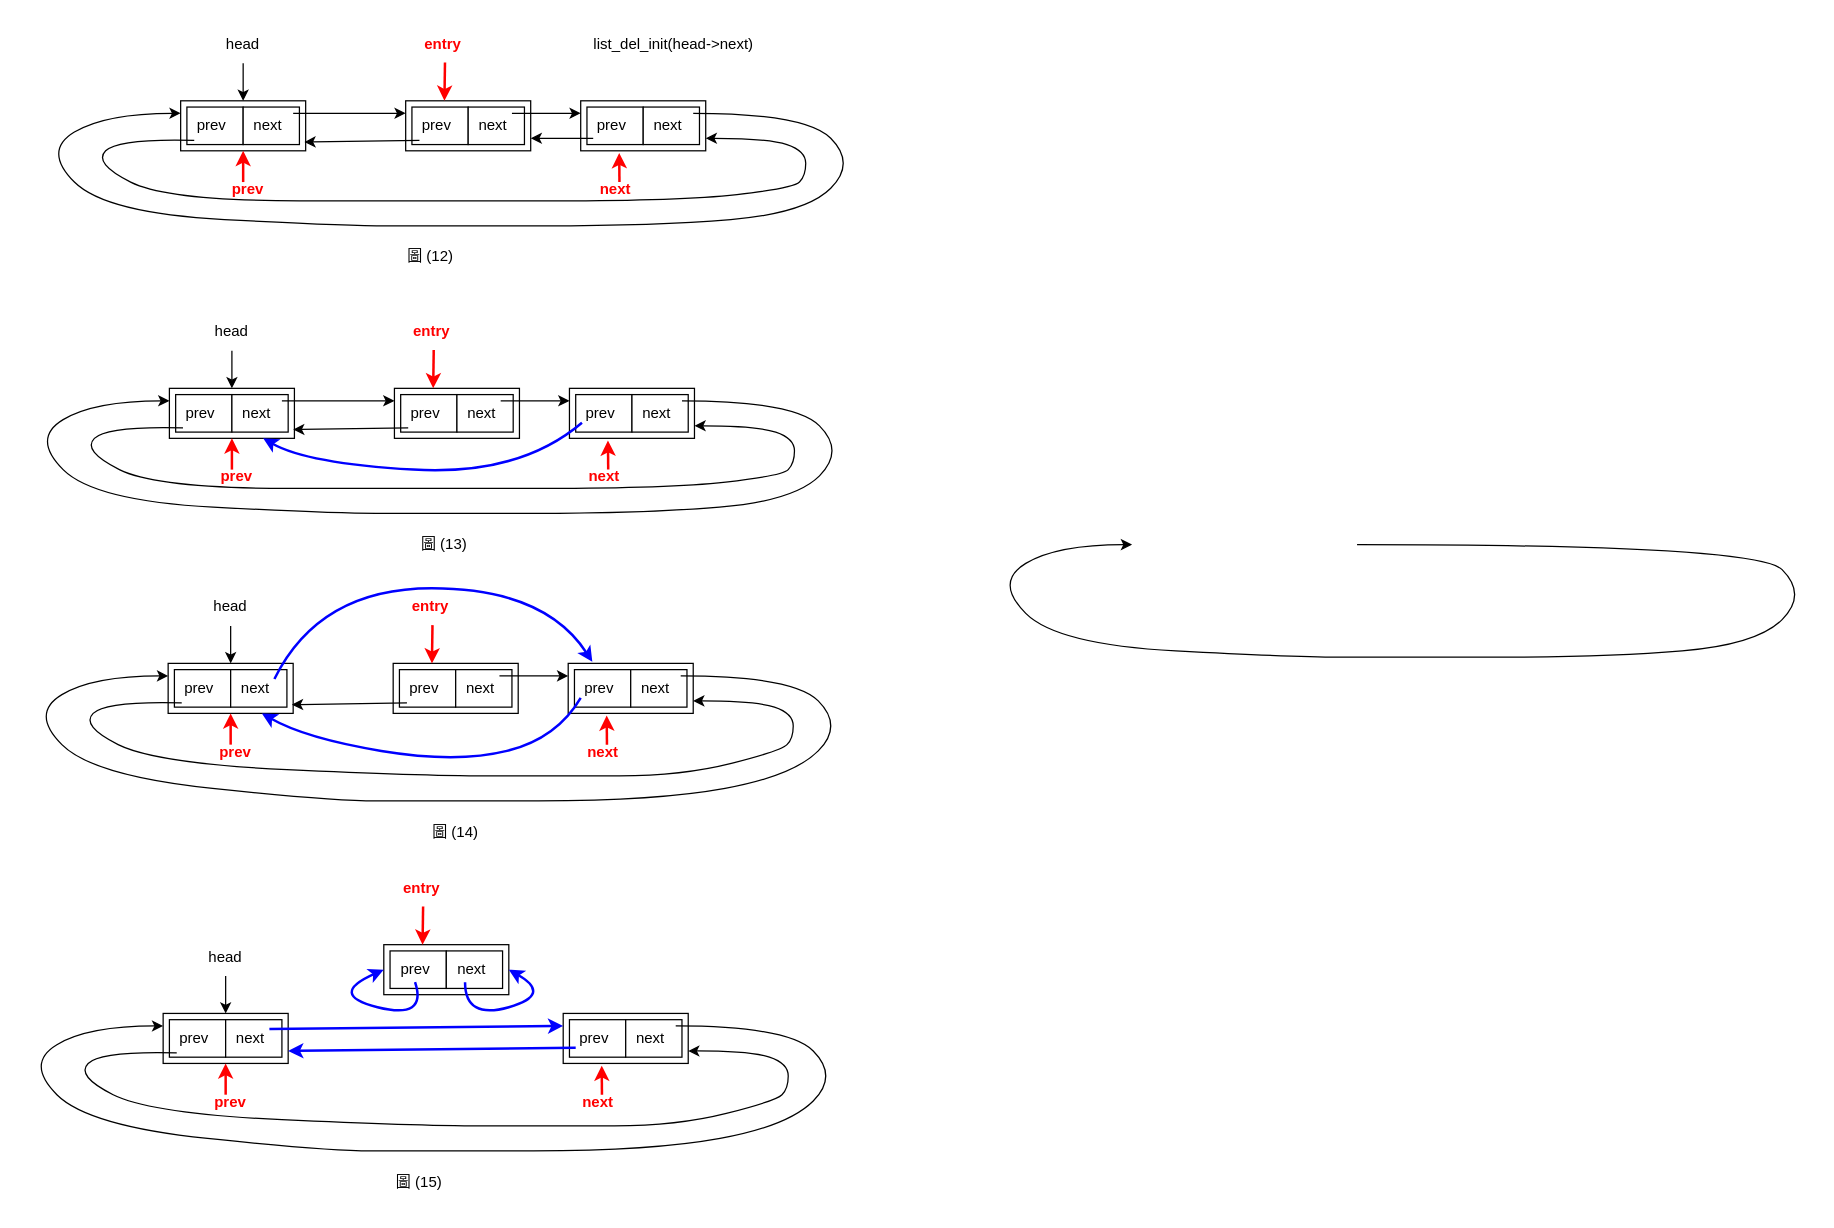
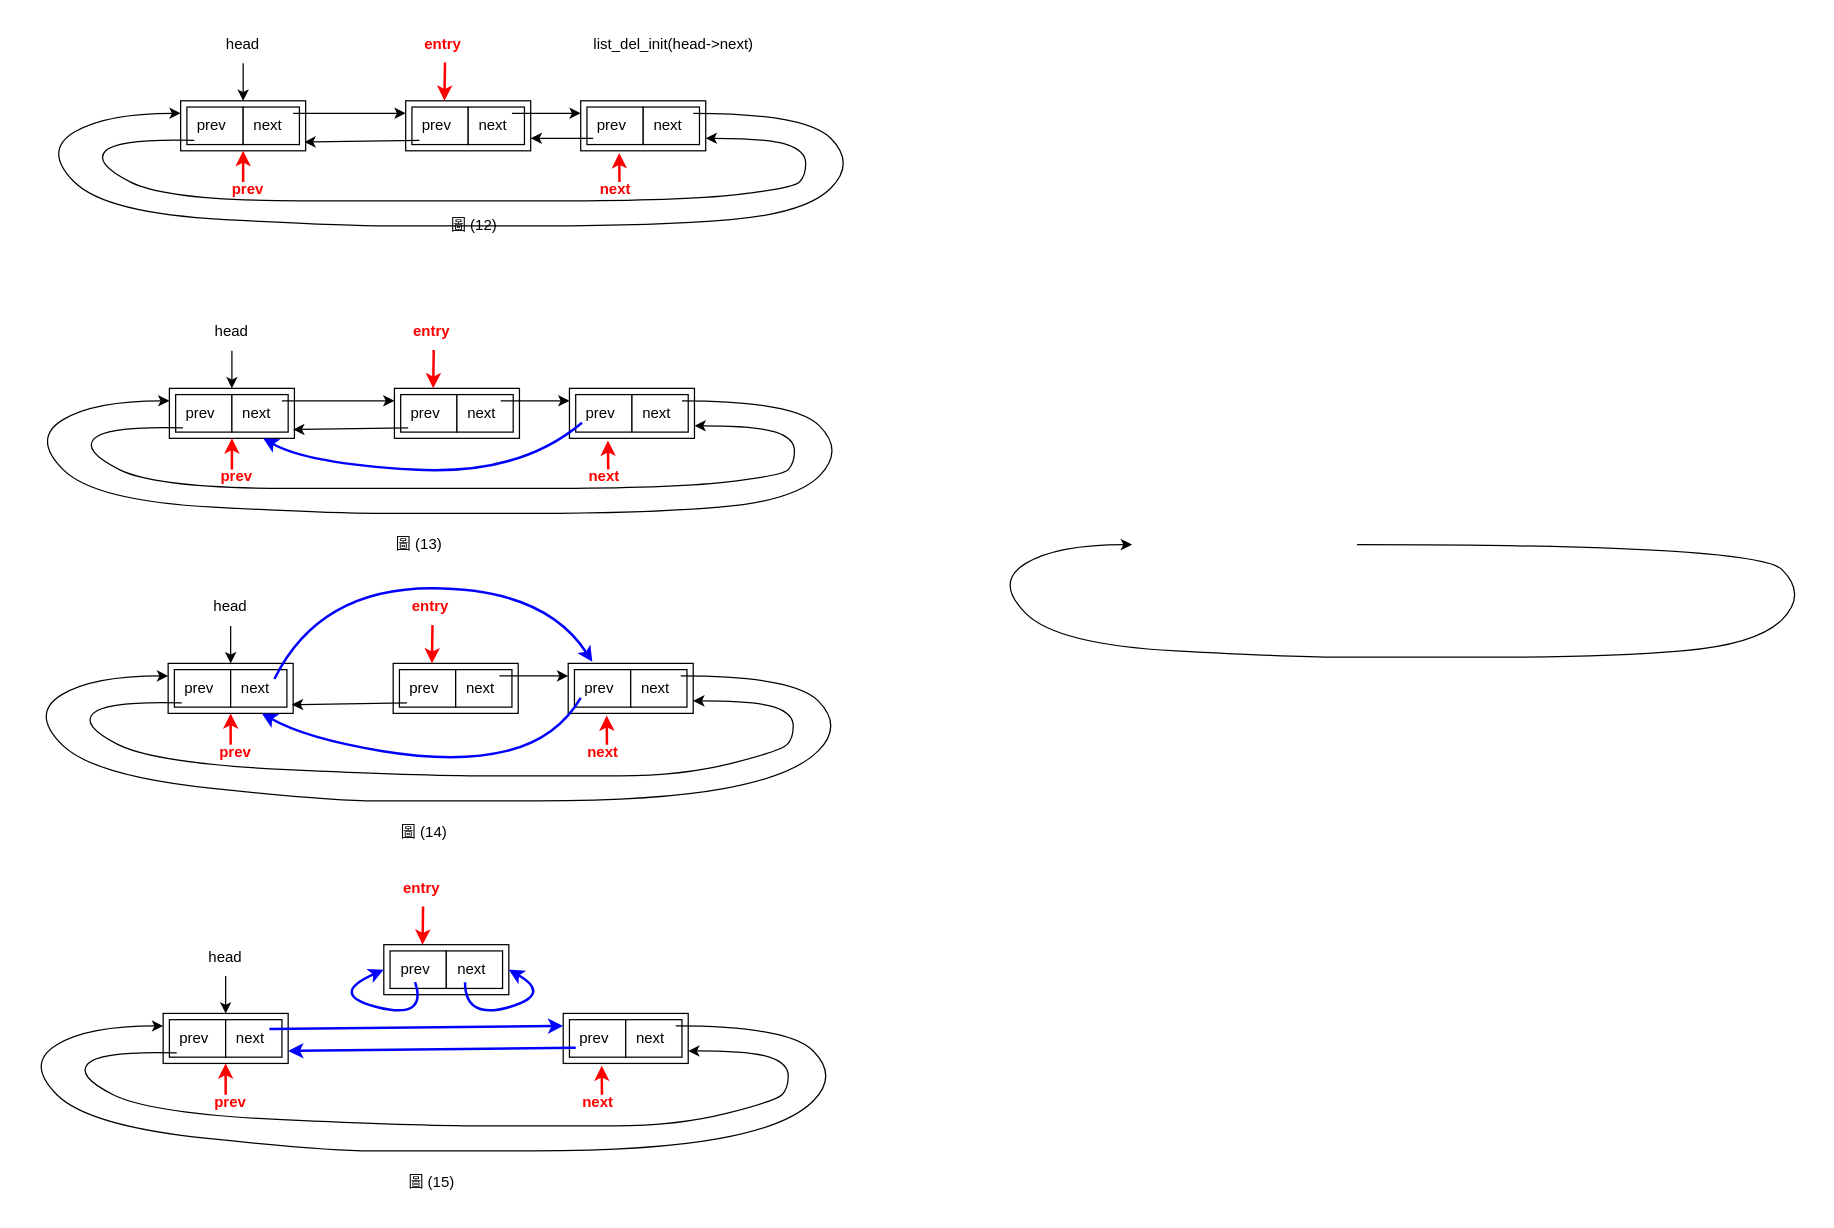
- <mxCell id="25" value="圖 (12)" style="text;html=1;strokeColor=none;fillColor=none;align=center;verticalAlign=middle;whiteSpace=wrap;rounded=0;" parent="1" vertex="1"><mxGeometry x="314" y="190" width="60" height="30" as="geometry" /></mxCell>
+ <mxCell id="25" value="圖 (12)" style="text;html=1;strokeColor=none;fillColor=none;align=center;verticalAlign=middle;whiteSpace=wrap;rounded=0;" parent="1" vertex="1"><mxGeometry x="349" y="165" width="60" height="30" as="geometry" /></mxCell>
- <mxCell id="55" value="圖 (13)" style="text;html=1;strokeColor=none;fillColor=none;align=center;verticalAlign=middle;whiteSpace=wrap;rounded=0;" vertex="1" parent="1"><mxGeometry x="325" y="420" width="60" height="30" as="geometry" /></mxCell>
+ <mxCell id="55" value="圖 (13)" style="text;html=1;strokeColor=none;fillColor=none;align=center;verticalAlign=middle;whiteSpace=wrap;rounded=0;" vertex="1" parent="1"><mxGeometry x="305" y="420" width="60" height="30" as="geometry" /></mxCell>
- <mxCell id="84" value="圖 (14)" style="text;html=1;strokeColor=none;fillColor=none;align=center;verticalAlign=middle;whiteSpace=wrap;rounded=0;" vertex="1" parent="1"><mxGeometry x="334" y="650" width="60" height="30" as="geometry" /></mxCell>
+ <mxCell id="84" value="圖 (14)" style="text;html=1;strokeColor=none;fillColor=none;align=center;verticalAlign=middle;whiteSpace=wrap;rounded=0;" vertex="1" parent="1"><mxGeometry x="309" y="650" width="60" height="30" as="geometry" /></mxCell>
- <mxCell id="112" value="圖 (15)" style="text;html=1;strokeColor=none;fillColor=none;align=center;verticalAlign=middle;whiteSpace=wrap;rounded=0;" vertex="1" parent="1"><mxGeometry x="305" y="930" width="60" height="30" as="geometry" /></mxCell>
+ <mxCell id="112" value="圖 (15)" style="text;html=1;strokeColor=none;fillColor=none;align=center;verticalAlign=middle;whiteSpace=wrap;rounded=0;" vertex="1" parent="1"><mxGeometry x="315" y="930" width="60" height="30" as="geometry" /></mxCell>
